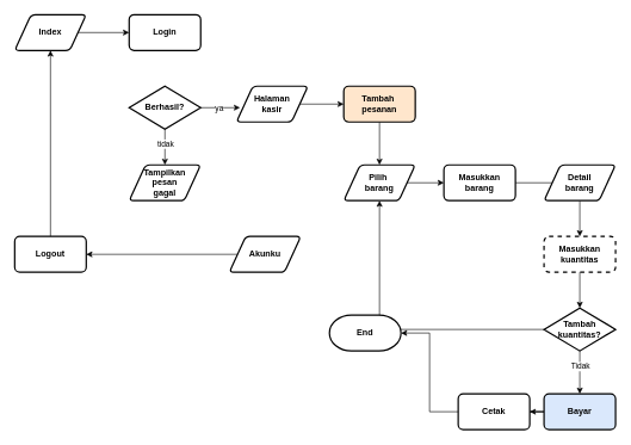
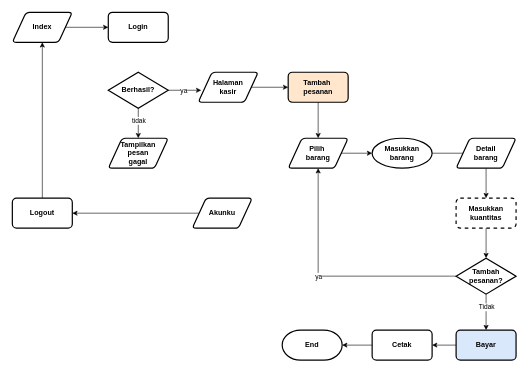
- <mxCell id="16" value="&lt;b&gt;Masukkan&lt;br&gt;barang&lt;/b&gt;" style="rounded=1;whiteSpace=wrap;html=1;absoluteArcSize=1;arcSize=14;strokeWidth=2;" vertex="1" parent="1"><mxGeometry x="620" y="230" width="100" height="50" as="geometry" /></mxCell>
+ <mxCell id="16" value="&lt;b&gt;Masukkan&lt;br&gt;barang&lt;/b&gt;" style="ellipse;whiteSpace=wrap;html=1;absoluteArcSize=1;arcSize=14;strokeWidth=2;" vertex="1" parent="1"><mxGeometry x="620" y="230" width="100" height="50" as="geometry" /></mxCell>
- <mxCell id="30" value="&lt;b&gt;Tambah&lt;br&gt;kuantitas?&lt;/b&gt;" style="strokeWidth=2;html=1;shape=mxgraph.flowchart.decision;whiteSpace=wrap;" vertex="1" parent="1"><mxGeometry x="760" y="430" width="100" height="60" as="geometry" /></mxCell>
+ <mxCell id="30" value="&lt;b&gt;Tambah&lt;br&gt;pesanan?&lt;/b&gt;" style="strokeWidth=2;html=1;shape=mxgraph.flowchart.decision;whiteSpace=wrap;" vertex="1" parent="1"><mxGeometry x="760" y="430" width="100" height="60" as="geometry" /></mxCell>
- <mxCell id="35" value="&lt;b&gt;End&lt;/b&gt;" style="strokeWidth=2;html=1;shape=mxgraph.flowchart.terminator;whiteSpace=wrap;" vertex="1" parent="1"><mxGeometry x="460" y="440" width="100" height="50" as="geometry" /></mxCell>
+ <mxCell id="35" value="&lt;b&gt;End&lt;/b&gt;" style="strokeWidth=2;html=1;shape=mxgraph.flowchart.terminator;whiteSpace=wrap;" vertex="1" parent="1"><mxGeometry x="470" y="550" width="100" height="50" as="geometry" /></mxCell>
- <mxCell id="34" value="&lt;b&gt;Cetak&lt;/b&gt;" style="rounded=1;whiteSpace=wrap;html=1;absoluteArcSize=1;arcSize=14;strokeWidth=2;" vertex="1" parent="1"><mxGeometry x="640" y="550" width="100" height="50" as="geometry" /></mxCell>
+ <mxCell id="34" value="&lt;b&gt;Cetak&lt;/b&gt;" style="rounded=1;whiteSpace=wrap;html=1;absoluteArcSize=1;arcSize=14;strokeWidth=2;" vertex="1" parent="1"><mxGeometry x="620" y="550" width="100" height="50" as="geometry" /></mxCell>
